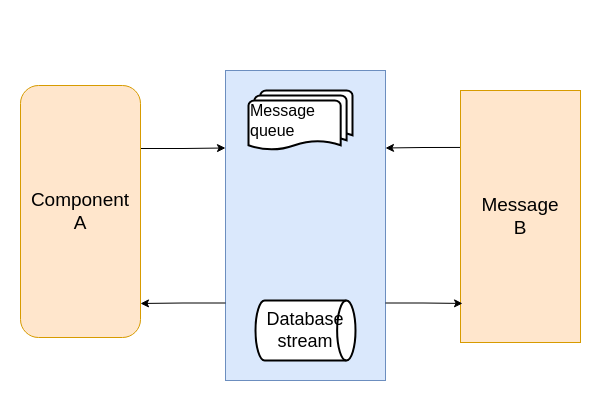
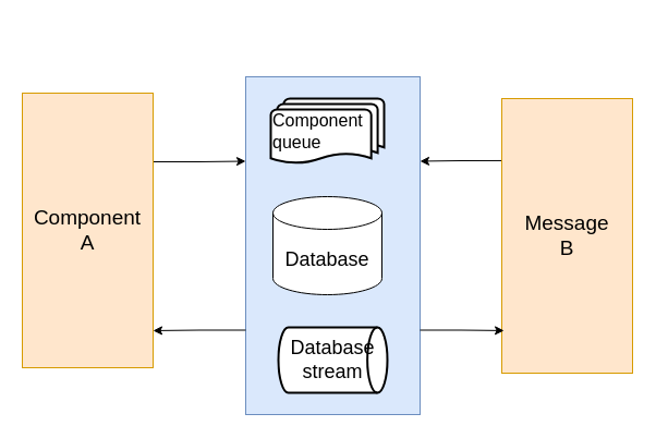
- <mxCell id="6" value="&lt;div align=&quot;left&quot; style=&quot;font-size: 16px;&quot;&gt;&lt;font style=&quot;font-size: 16px;&quot;&gt;Message&lt;/font&gt;&lt;/div&gt;&lt;div align=&quot;left&quot; style=&quot;font-size: 16px;&quot;&gt;&lt;font style=&quot;font-size: 16px;&quot;&gt;queue&lt;/font&gt;&lt;/div&gt;" style="strokeWidth=2;html=1;shape=mxgraph.flowchart.multi-document;whiteSpace=wrap;align=left;" vertex="1" parent="1"><mxGeometry x="248" y="90" width="104" height="60" as="geometry" /></mxCell>
+ <mxCell id="6" value="&lt;div align=&quot;left&quot; style=&quot;font-size: 16px;&quot;&gt;&lt;font style=&quot;font-size: 16px;&quot;&gt;Component&lt;/font&gt;&lt;/div&gt;&lt;div align=&quot;left&quot; style=&quot;font-size: 16px;&quot;&gt;&lt;font style=&quot;font-size: 16px;&quot;&gt;queue&lt;/font&gt;&lt;/div&gt;" style="strokeWidth=2;html=1;shape=mxgraph.flowchart.multi-document;whiteSpace=wrap;align=left;" vertex="1" parent="1"><mxGeometry x="248" y="90" width="104" height="60" as="geometry" /></mxCell>
- <mxCell id="3" value="&lt;div&gt;&lt;font style=&quot;font-size: 19px;&quot;&gt;Component&lt;/font&gt;&lt;/div&gt;&lt;div&gt;&lt;font style=&quot;font-size: 19px;&quot;&gt;A&lt;/font&gt;&lt;/div&gt;" style="whiteSpace=wrap;html=1;fillColor=#ffe6cc;strokeColor=#d79b00;rounded=1;" vertex="1" parent="1"><mxGeometry x="20" y="85" width="120" height="252" as="geometry" /></mxCell>
+ <mxCell id="3" value="&lt;div&gt;&lt;font style=&quot;font-size: 19px;&quot;&gt;Component&lt;/font&gt;&lt;/div&gt;&lt;div&gt;&lt;font style=&quot;font-size: 19px;&quot;&gt;A&lt;/font&gt;&lt;/div&gt;" style="rounded=0;whiteSpace=wrap;html=1;fillColor=#ffe6cc;strokeColor=#d79b00;" vertex="1" parent="1"><mxGeometry x="20" y="85" width="120" height="252" as="geometry" /></mxCell>
+ <mxCell id="5" value="&lt;div style=&quot;font-size: 13px;&quot;&gt;&lt;font style=&quot;font-size: 18px;&quot;&gt;Database&lt;/font&gt;&lt;/div&gt;" style="shape=cylinder3;whiteSpace=wrap;html=1;boundedLbl=1;backgroundOutline=1;size=15;" vertex="1" parent="1"><mxGeometry x="250" y="180" width="100" height="90" as="geometry" /></mxCell>
